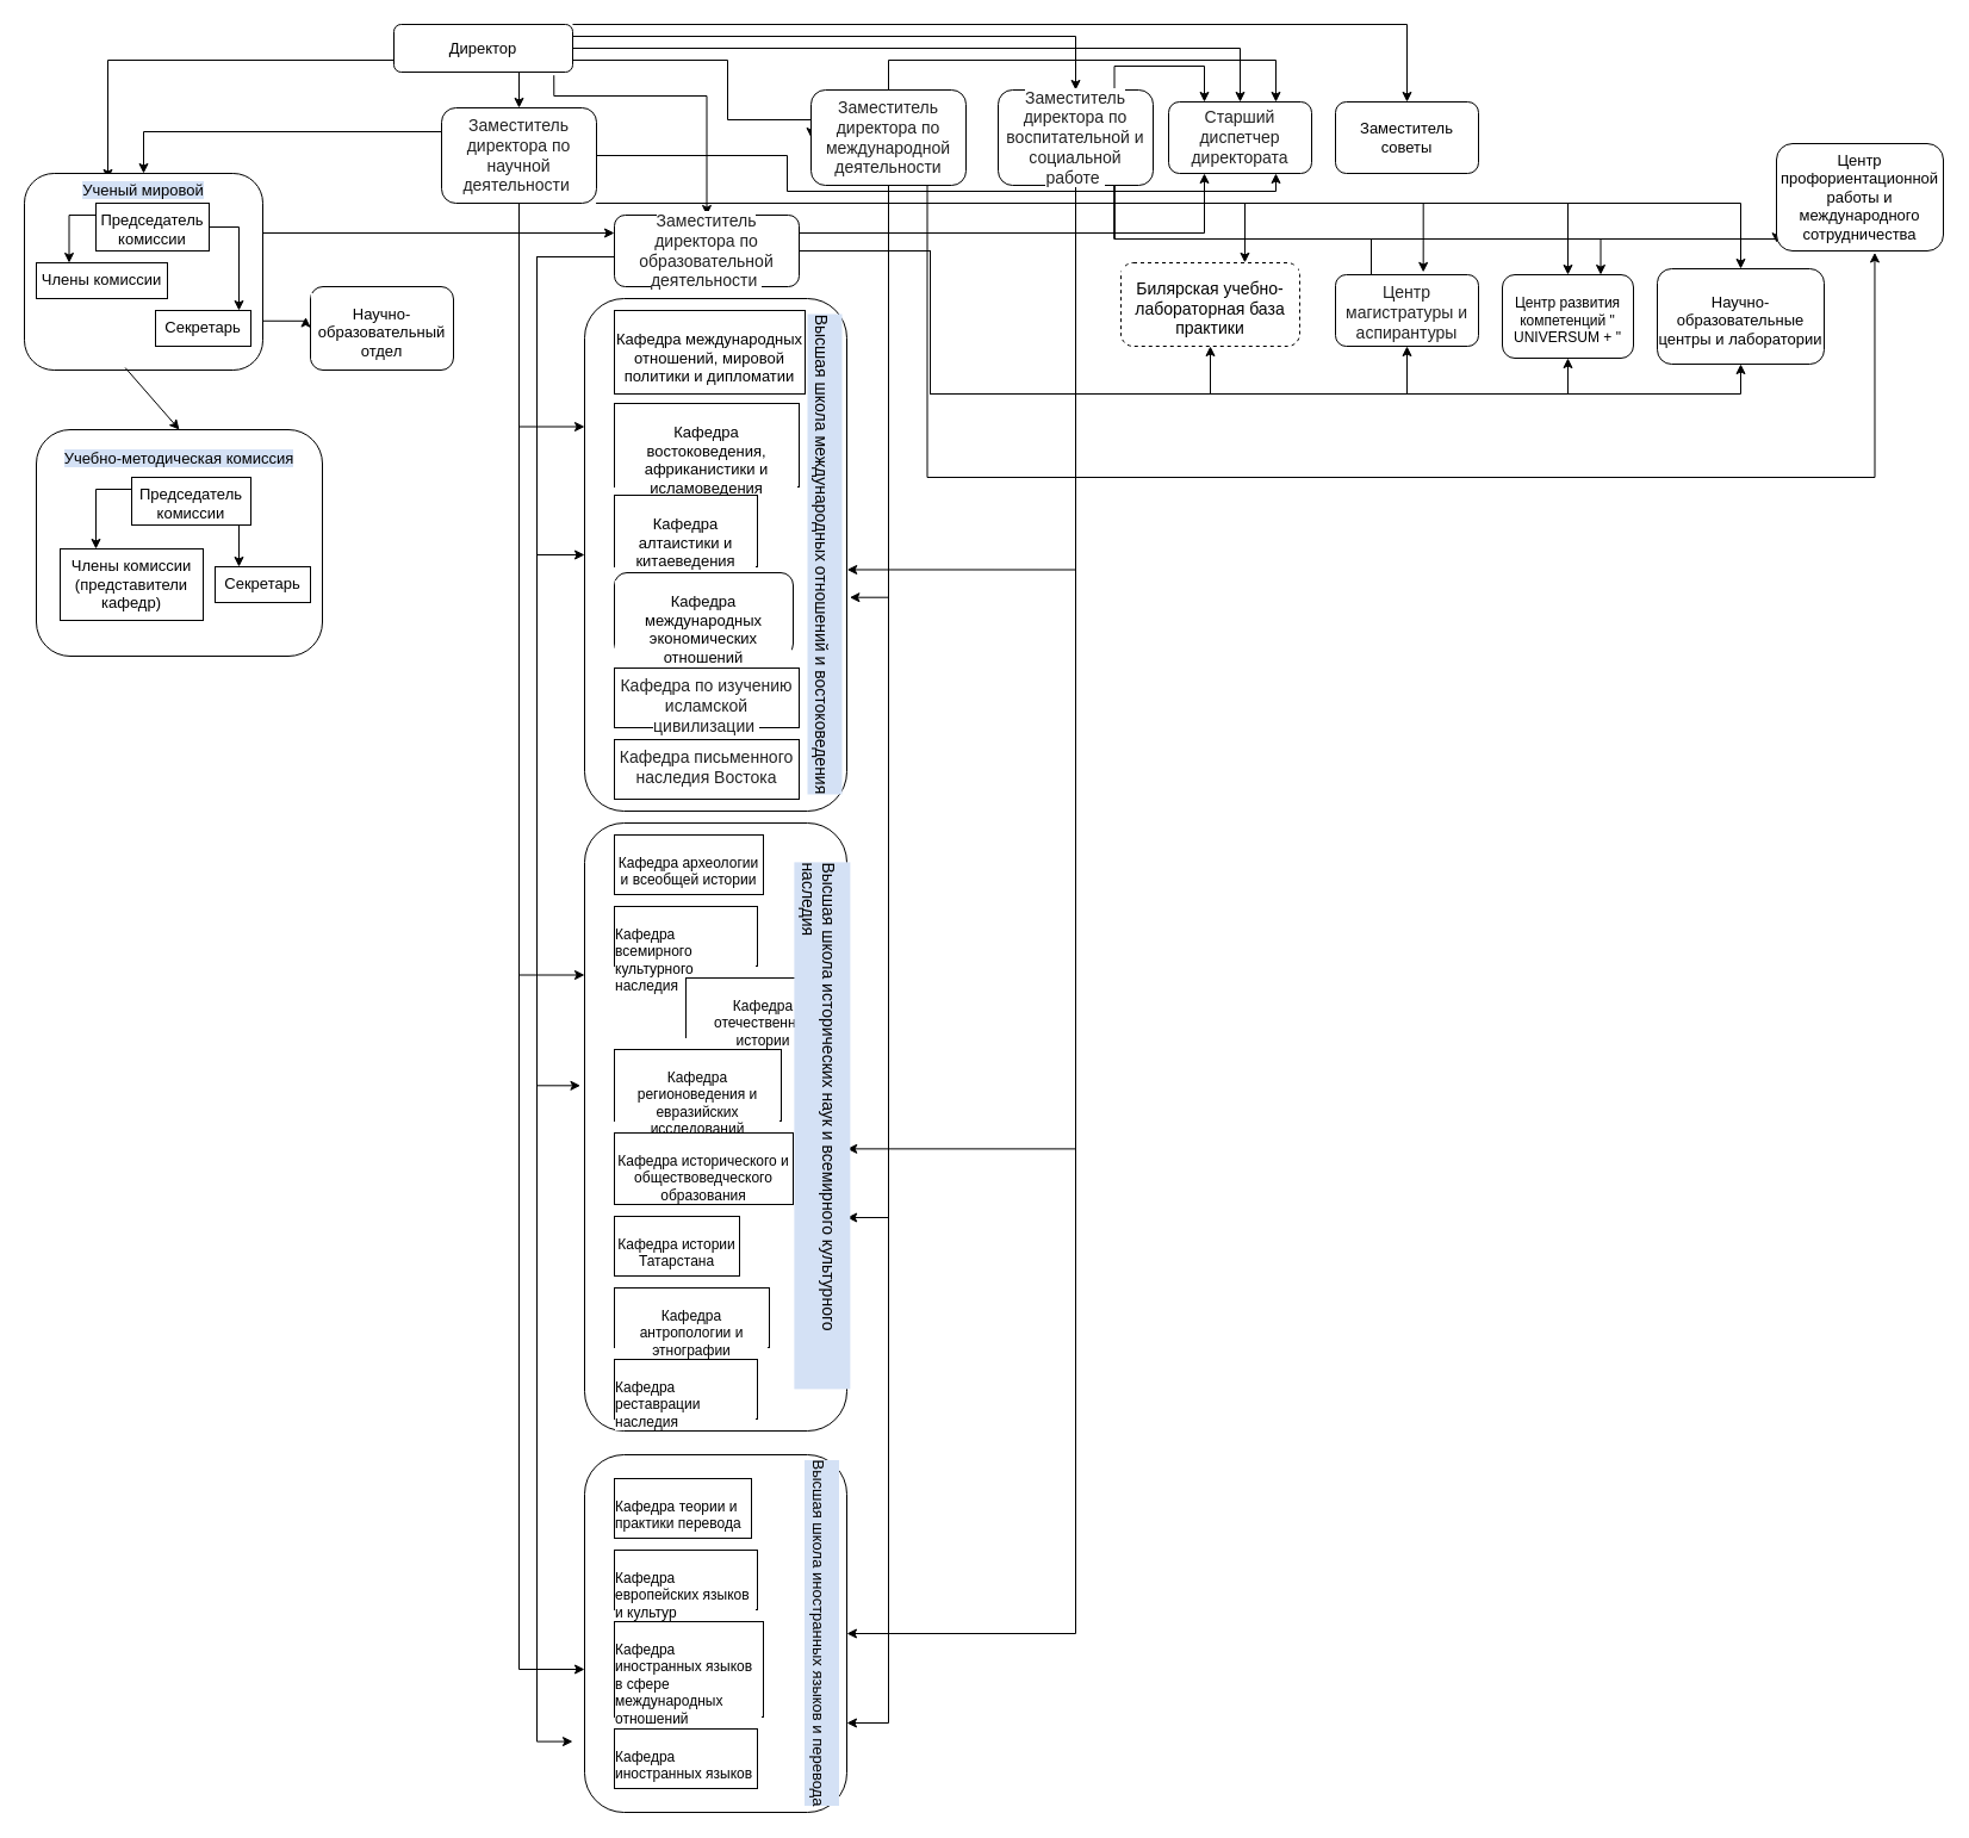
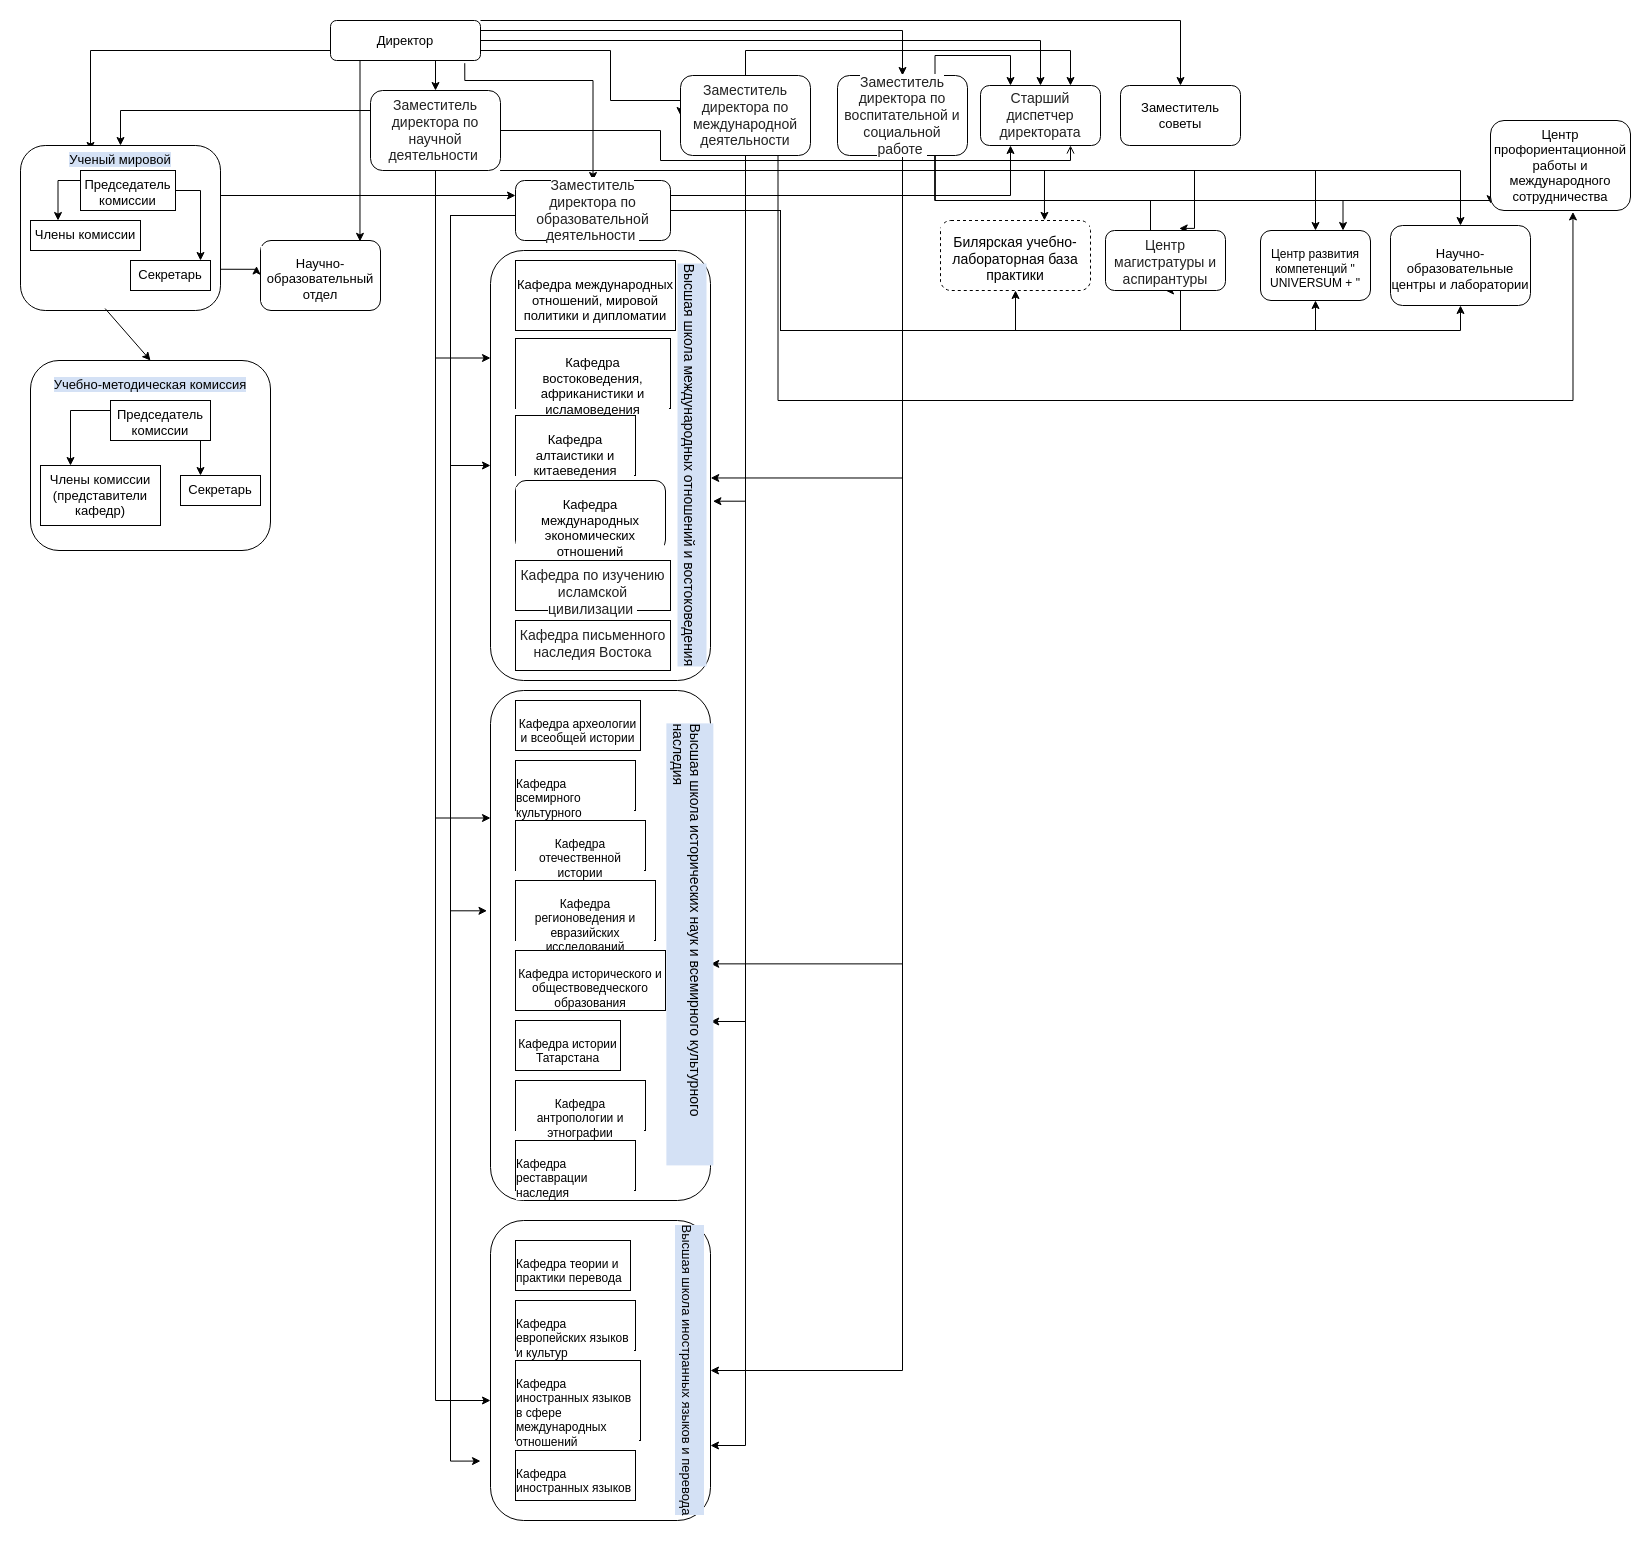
+ <mxCell id="4" style="edgeStyle=orthogonalEdgeStyle;rounded=0;orthogonalLoop=1;jettySize=auto;html=1;exitX=0.25;exitY=1;exitDx=0;exitDy=0;entryX=0.829;entryY=0.012;entryDx=0;entryDy=0;entryPerimeter=0;fontSize=13;" edge="1" parent="1" source="10" target="48"><mxGeometry relative="1" as="geometry"><Array as="points"><mxPoint x="359" y="60" /></Array></mxGeometry></mxCell>
- <mxCell id="18" style="edgeStyle=orthogonalEdgeStyle;rounded=0;orthogonalLoop=1;jettySize=auto;html=1;exitX=1;exitY=0.5;exitDx=0;exitDy=0;entryX=0.75;entryY=1;entryDx=0;entryDy=0;fontSize=13;" edge="1" parent="1" source="23" target="47"><mxGeometry relative="1" as="geometry"><Array as="points"><mxPoint x="660" y="130" /><mxPoint x="660" y="160" /><mxPoint x="1070" y="160" /></Array></mxGeometry></mxCell>
+ <mxCell id="18" style="edgeStyle=orthogonalEdgeStyle;rounded=0;orthogonalLoop=1;jettySize=auto;html=1;exitX=1;exitY=0.5;exitDx=0;exitDy=0;entryX=0.75;entryY=1;entryDx=0;entryDy=0;fontSize=13;endArrow=open;" edge="1" parent="1" source="23" target="47"><mxGeometry relative="1" as="geometry"><Array as="points"><mxPoint x="660" y="130" /><mxPoint x="660" y="160" /><mxPoint x="1070" y="160" /></Array></mxGeometry></mxCell>
- <mxCell id="89" value="&lt;span style=&quot;color: rgb(34, 34, 34); font-family: &amp;quot;pt sans&amp;quot;, sans-serif; font-size: 14px; text-align: justify;&quot;&gt;Центр магистратуры и аспирантуры&lt;/span&gt;" style="rounded=1;whiteSpace=wrap;html=1;labelBackgroundColor=none;fontSize=13;align=center;verticalAlign=top;" vertex="1" parent="1"><mxGeometry x="1120" y="230" width="120" height="60" as="geometry" /></mxCell>
+ <mxCell id="89" value="&lt;span style=&quot;color: rgb(34, 34, 34); font-family: &amp;quot;pt sans&amp;quot;, sans-serif; font-size: 14px; text-align: justify;&quot;&gt;Центр магистратуры и аспирантуры&lt;/span&gt;" style="rounded=1;whiteSpace=wrap;html=1;labelBackgroundColor=none;fontSize=13;align=center;verticalAlign=top;" vertex="1" parent="1"><mxGeometry x="1105" y="230" width="120" height="60" as="geometry" /></mxCell>
- <mxCell id="62" value="Члены комиссии (представители кафедр)" style="rounded=0;whiteSpace=wrap;html=1;fontSize=13;align=center;verticalAlign=top;" vertex="1" parent="1"><mxGeometry x="50" y="460" width="120" height="60" as="geometry" /></mxCell>
+ <mxCell id="62" value="Члены комиссии (представители кафедр)" style="rounded=0;whiteSpace=wrap;html=1;fontSize=13;align=center;verticalAlign=top;" vertex="1" parent="1"><mxGeometry x="40" y="465" width="120" height="60" as="geometry" /></mxCell>
- <mxCell id="76" value="&lt;h1 class=&quot;menu_header&quot; style=&quot;margin: 0px 0px 3px ; padding-top: 10px ; font-family: &amp;#34;pt sans&amp;#34; , sans-serif ; background-color: rgb(255 , 255 , 255) ; font-weight: normal ; font-size: 12px&quot;&gt;Кафедра отечественной истории&lt;/h1&gt;" style="rounded=0;whiteSpace=wrap;html=1;labelBackgroundColor=none;fontSize=13;align=center;verticalAlign=top;" vertex="1" parent="1"><mxGeometry x="575" y="820" width="130" height="50" as="geometry" /></mxCell>
+ <mxCell id="76" value="&lt;h1 class=&quot;menu_header&quot; style=&quot;margin: 0px 0px 3px ; padding-top: 10px ; font-family: &amp;#34;pt sans&amp;#34; , sans-serif ; background-color: rgb(255 , 255 , 255) ; font-weight: normal ; font-size: 12px&quot;&gt;Кафедра отечественной истории&lt;/h1&gt;" style="rounded=0;whiteSpace=wrap;html=1;labelBackgroundColor=none;fontSize=13;align=center;verticalAlign=top;" vertex="1" parent="1"><mxGeometry x="515" y="820" width="130" height="50" as="geometry" /></mxCell>
